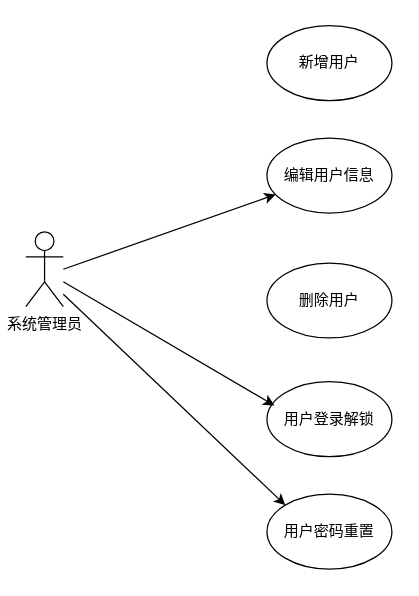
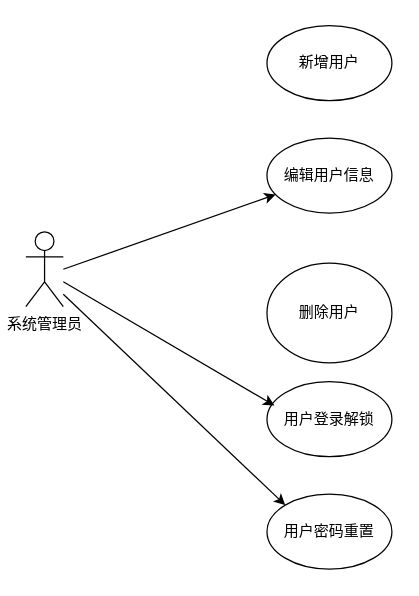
- <mxCell id="5" value="删除用户" style="ellipse;whiteSpace=wrap;html=1;" vertex="1" parent="1"><mxGeometry x="213" y="210" width="100" height="60" as="geometry" /></mxCell>
+ <mxCell id="5" value="删除用户" style="ellipse;whiteSpace=wrap;html=1;" vertex="1" parent="1"><mxGeometry x="213" y="210" width="100" height="80" as="geometry" /></mxCell>
